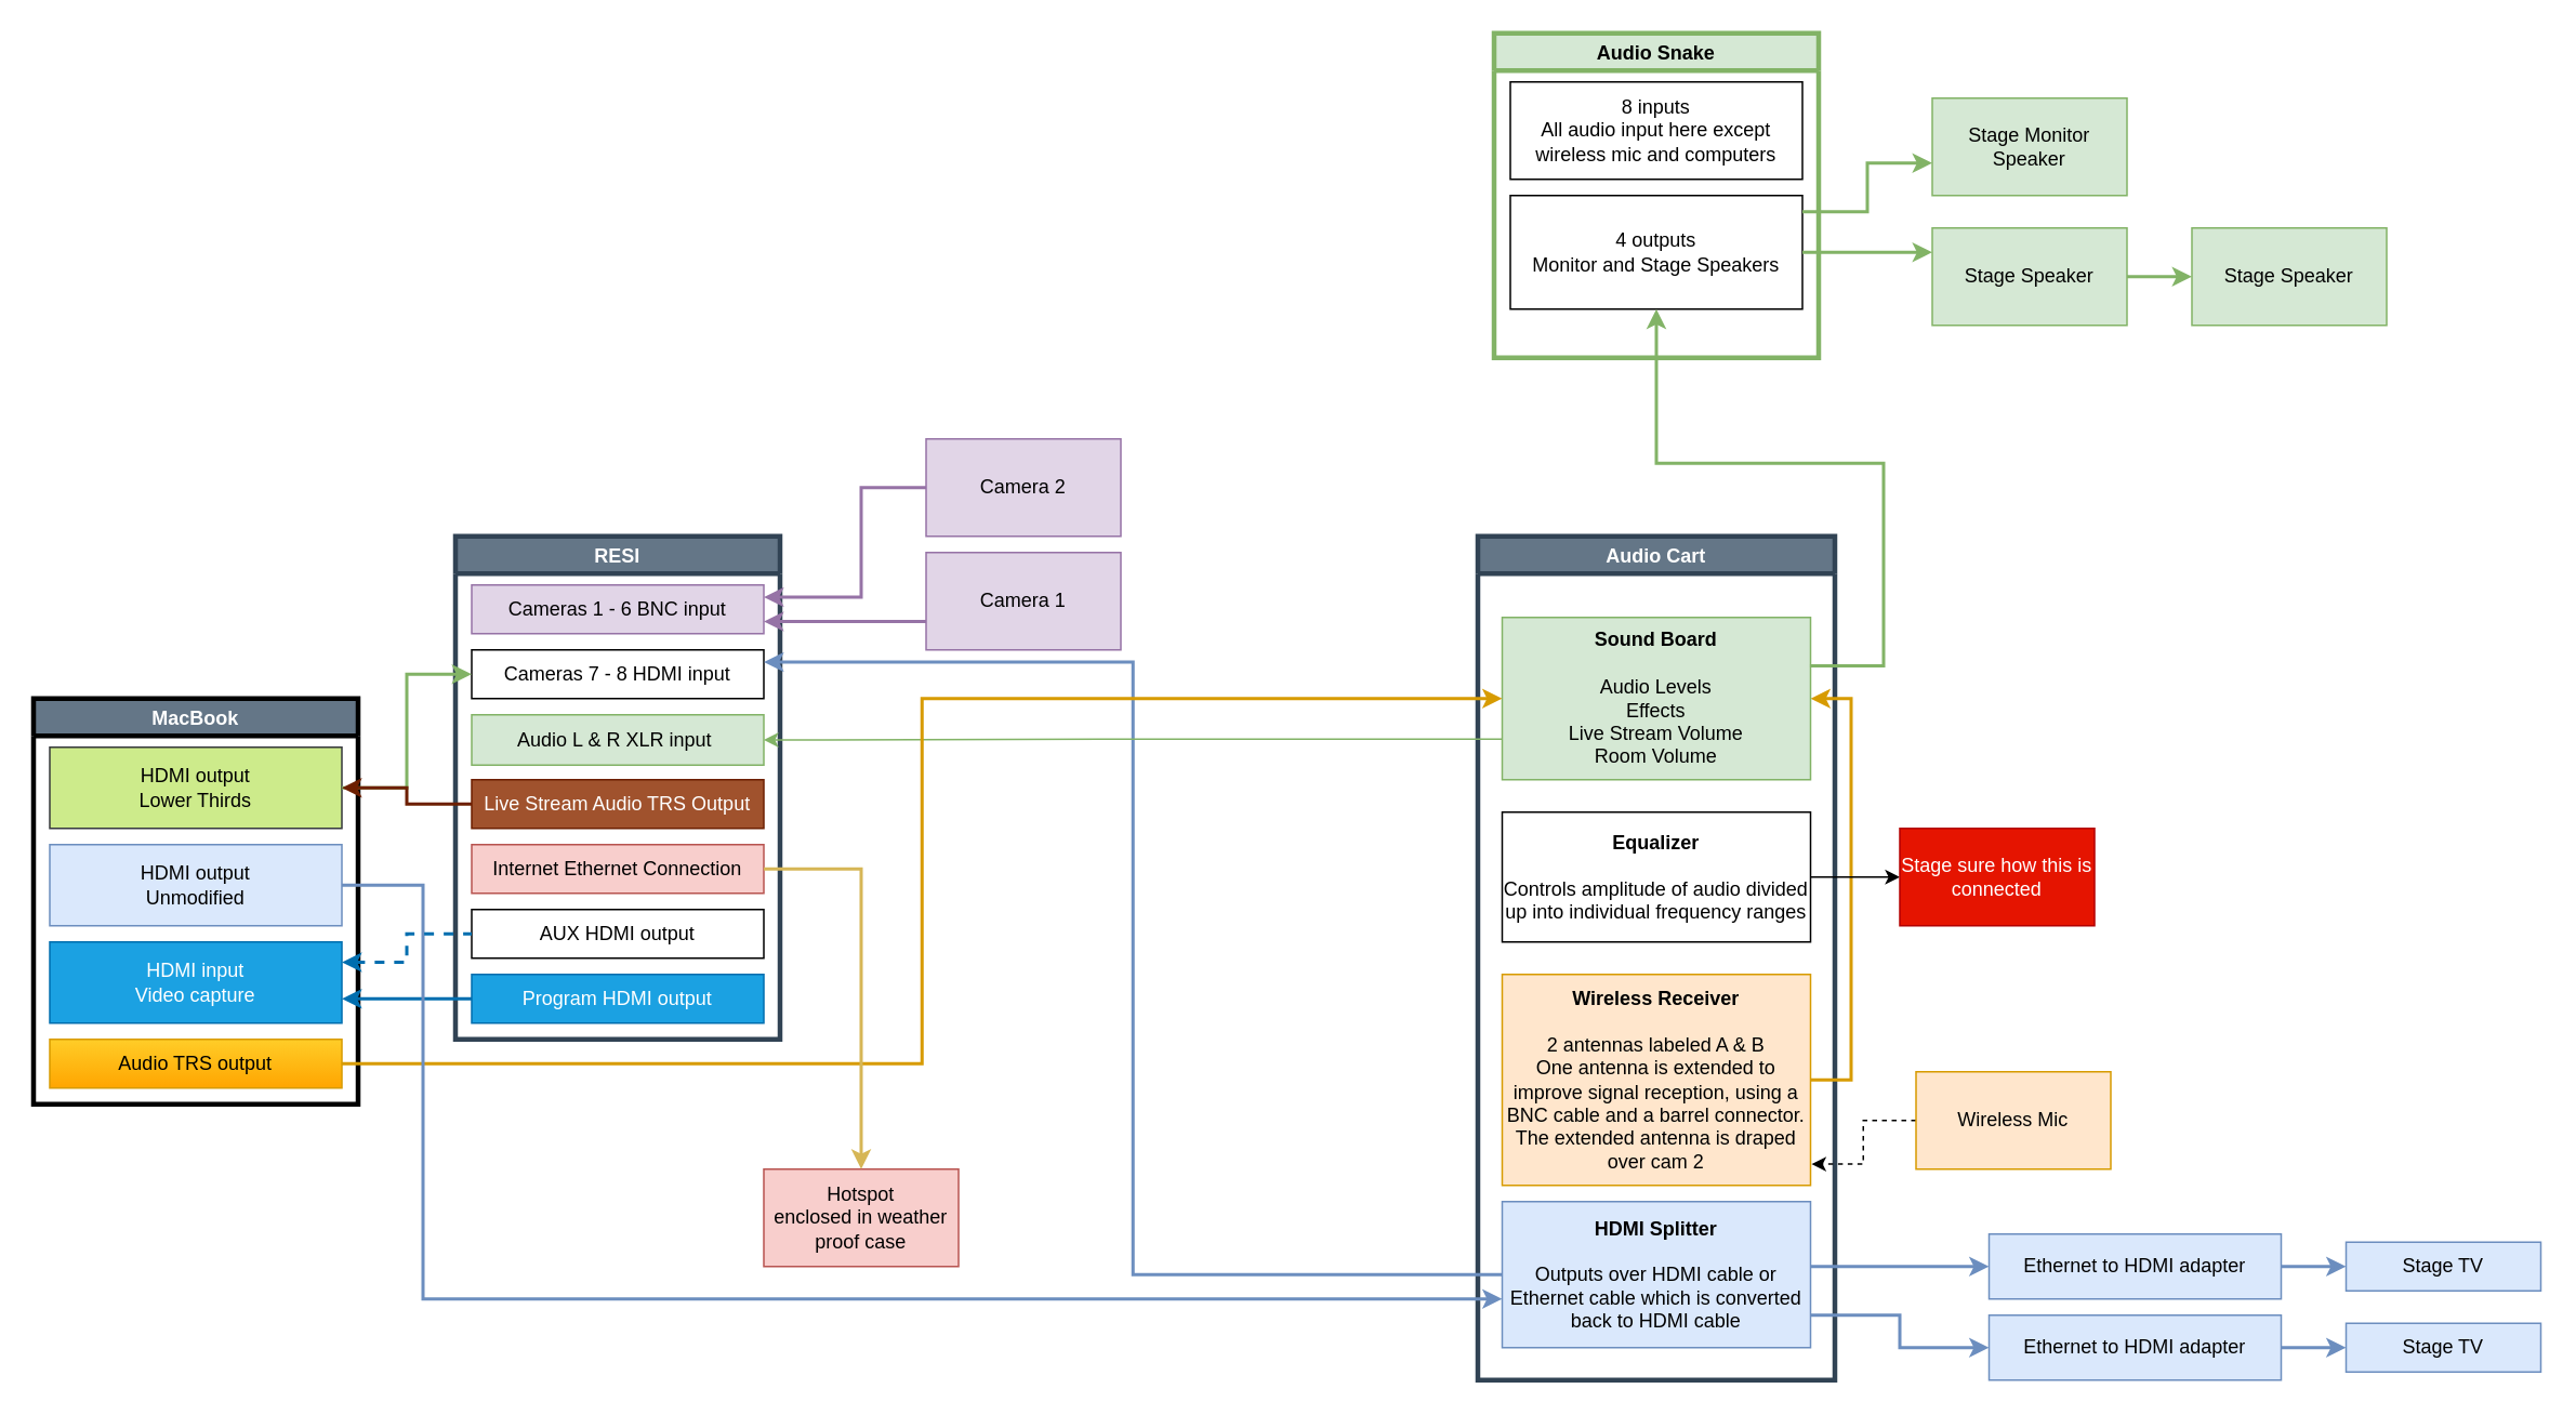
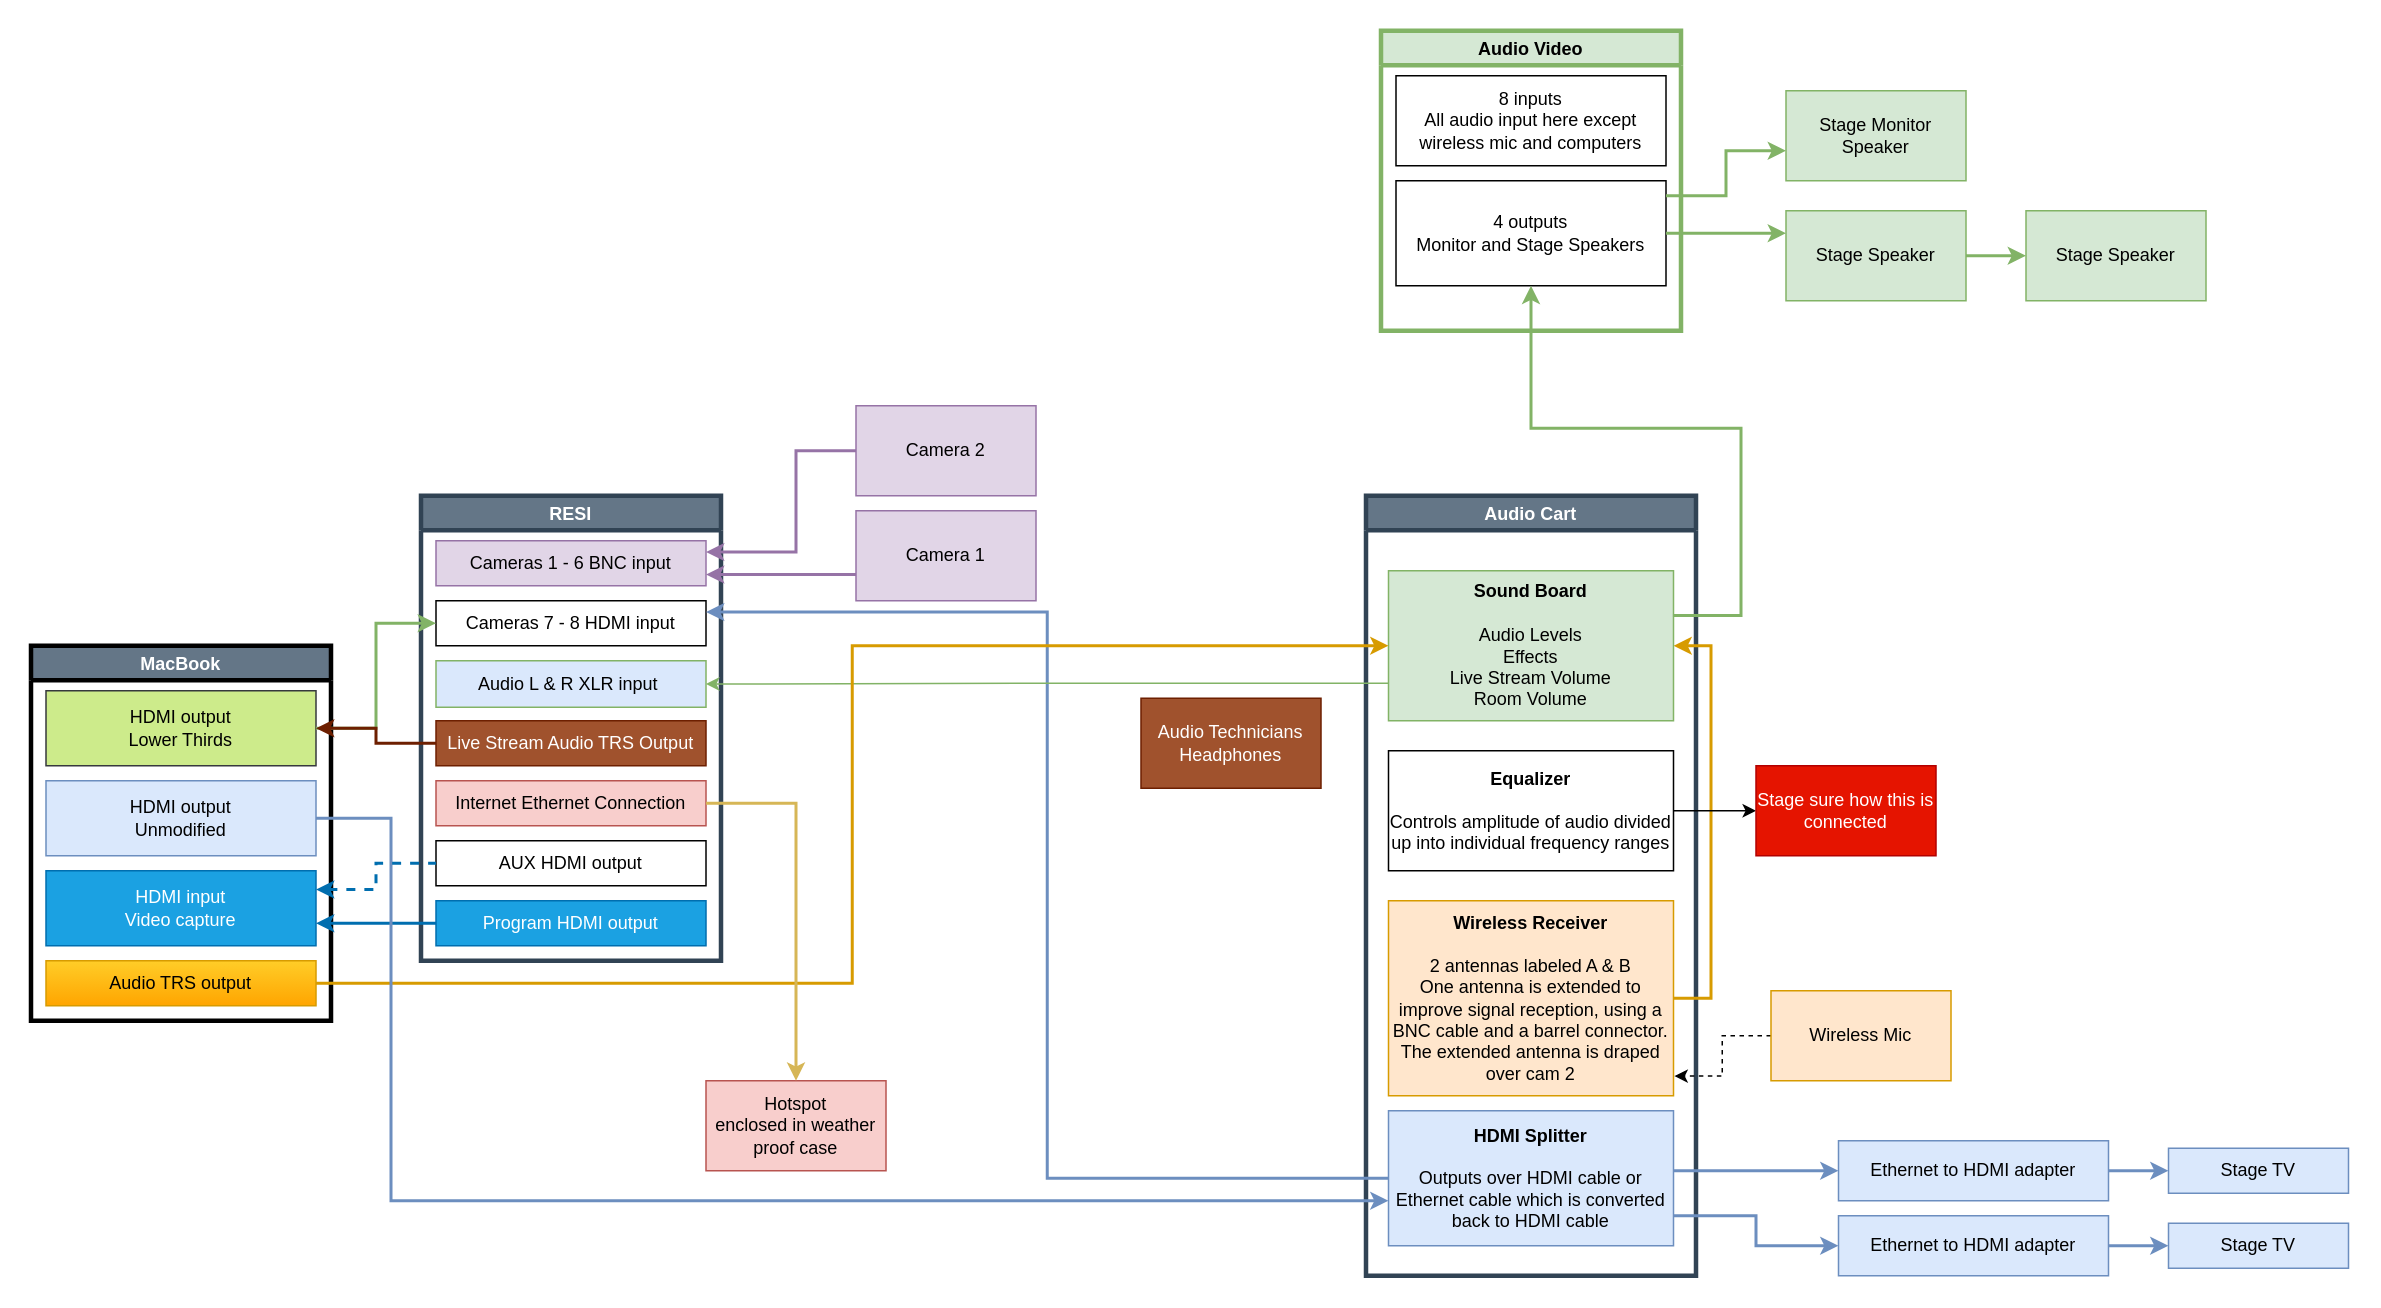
- <mxCell id="45" value="Audio Snake" style="swimlane;fillColor=#d5e8d4;strokeColor=#82b366;strokeWidth=3;" parent="1" vertex="1"><mxGeometry x="920" y="20" width="200" height="200" as="geometry" /></mxCell>
+ <mxCell id="45" value="Audio Video" style="swimlane;fillColor=#d5e8d4;strokeColor=#82b366;strokeWidth=3;" parent="1" vertex="1"><mxGeometry x="920" y="20" width="200" height="200" as="geometry" /></mxCell>
- <mxCell id="13" value="Audio L &amp;amp; R XLR input&amp;nbsp;" style="rounded=0;whiteSpace=wrap;html=1;fillColor=#d5e8d4;strokeColor=#82b366;" parent="10" vertex="1"><mxGeometry x="10" y="110" width="180" height="31" as="geometry" /></mxCell>
+ <mxCell id="13" value="Audio L &amp;amp; R XLR input&amp;nbsp;" style="rounded=0;whiteSpace=wrap;html=1;fillColor=#dae8fc;strokeColor=#82b366;" parent="10" vertex="1"><mxGeometry x="10" y="110" width="180" height="31" as="geometry" /></mxCell>
+ <mxCell id="37" value="Audio Technicians Headphones" style="rounded=0;whiteSpace=wrap;html=1;strokeColor=#6D1F00;fillColor=#a0522d;fontColor=#ffffff;" parent="1" vertex="1"><mxGeometry x="760" y="465" width="120" height="60" as="geometry" /></mxCell>
